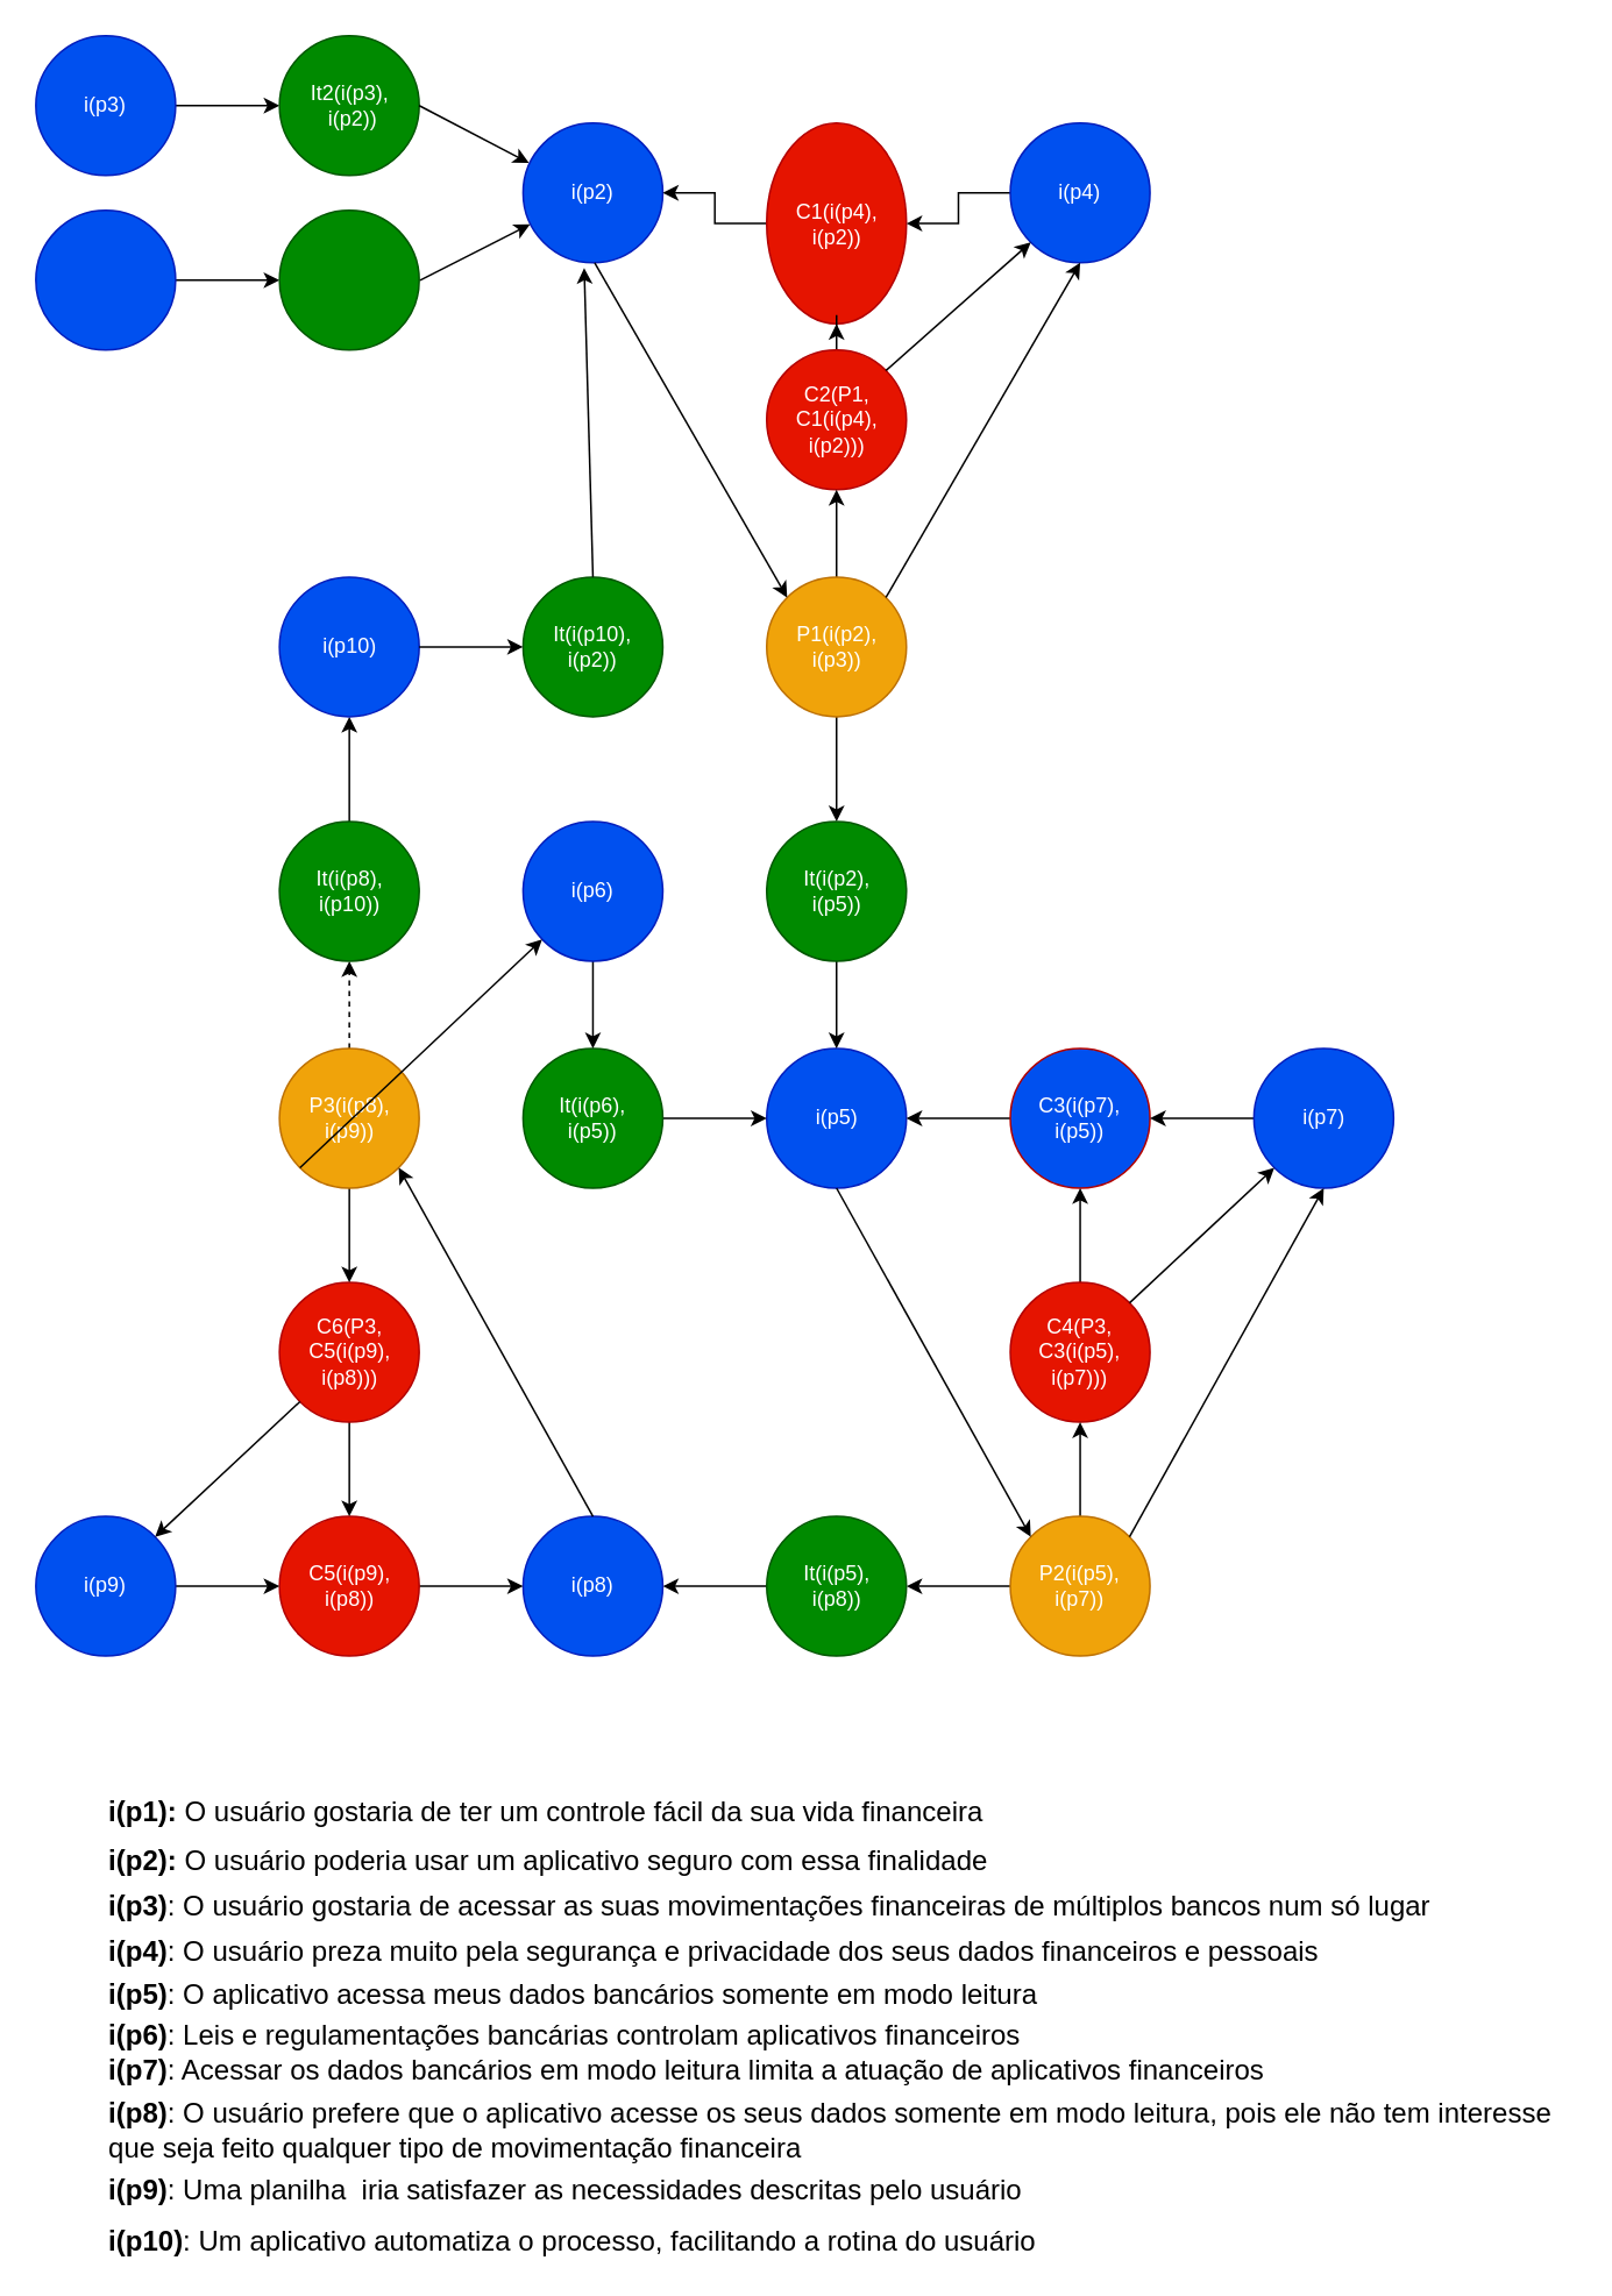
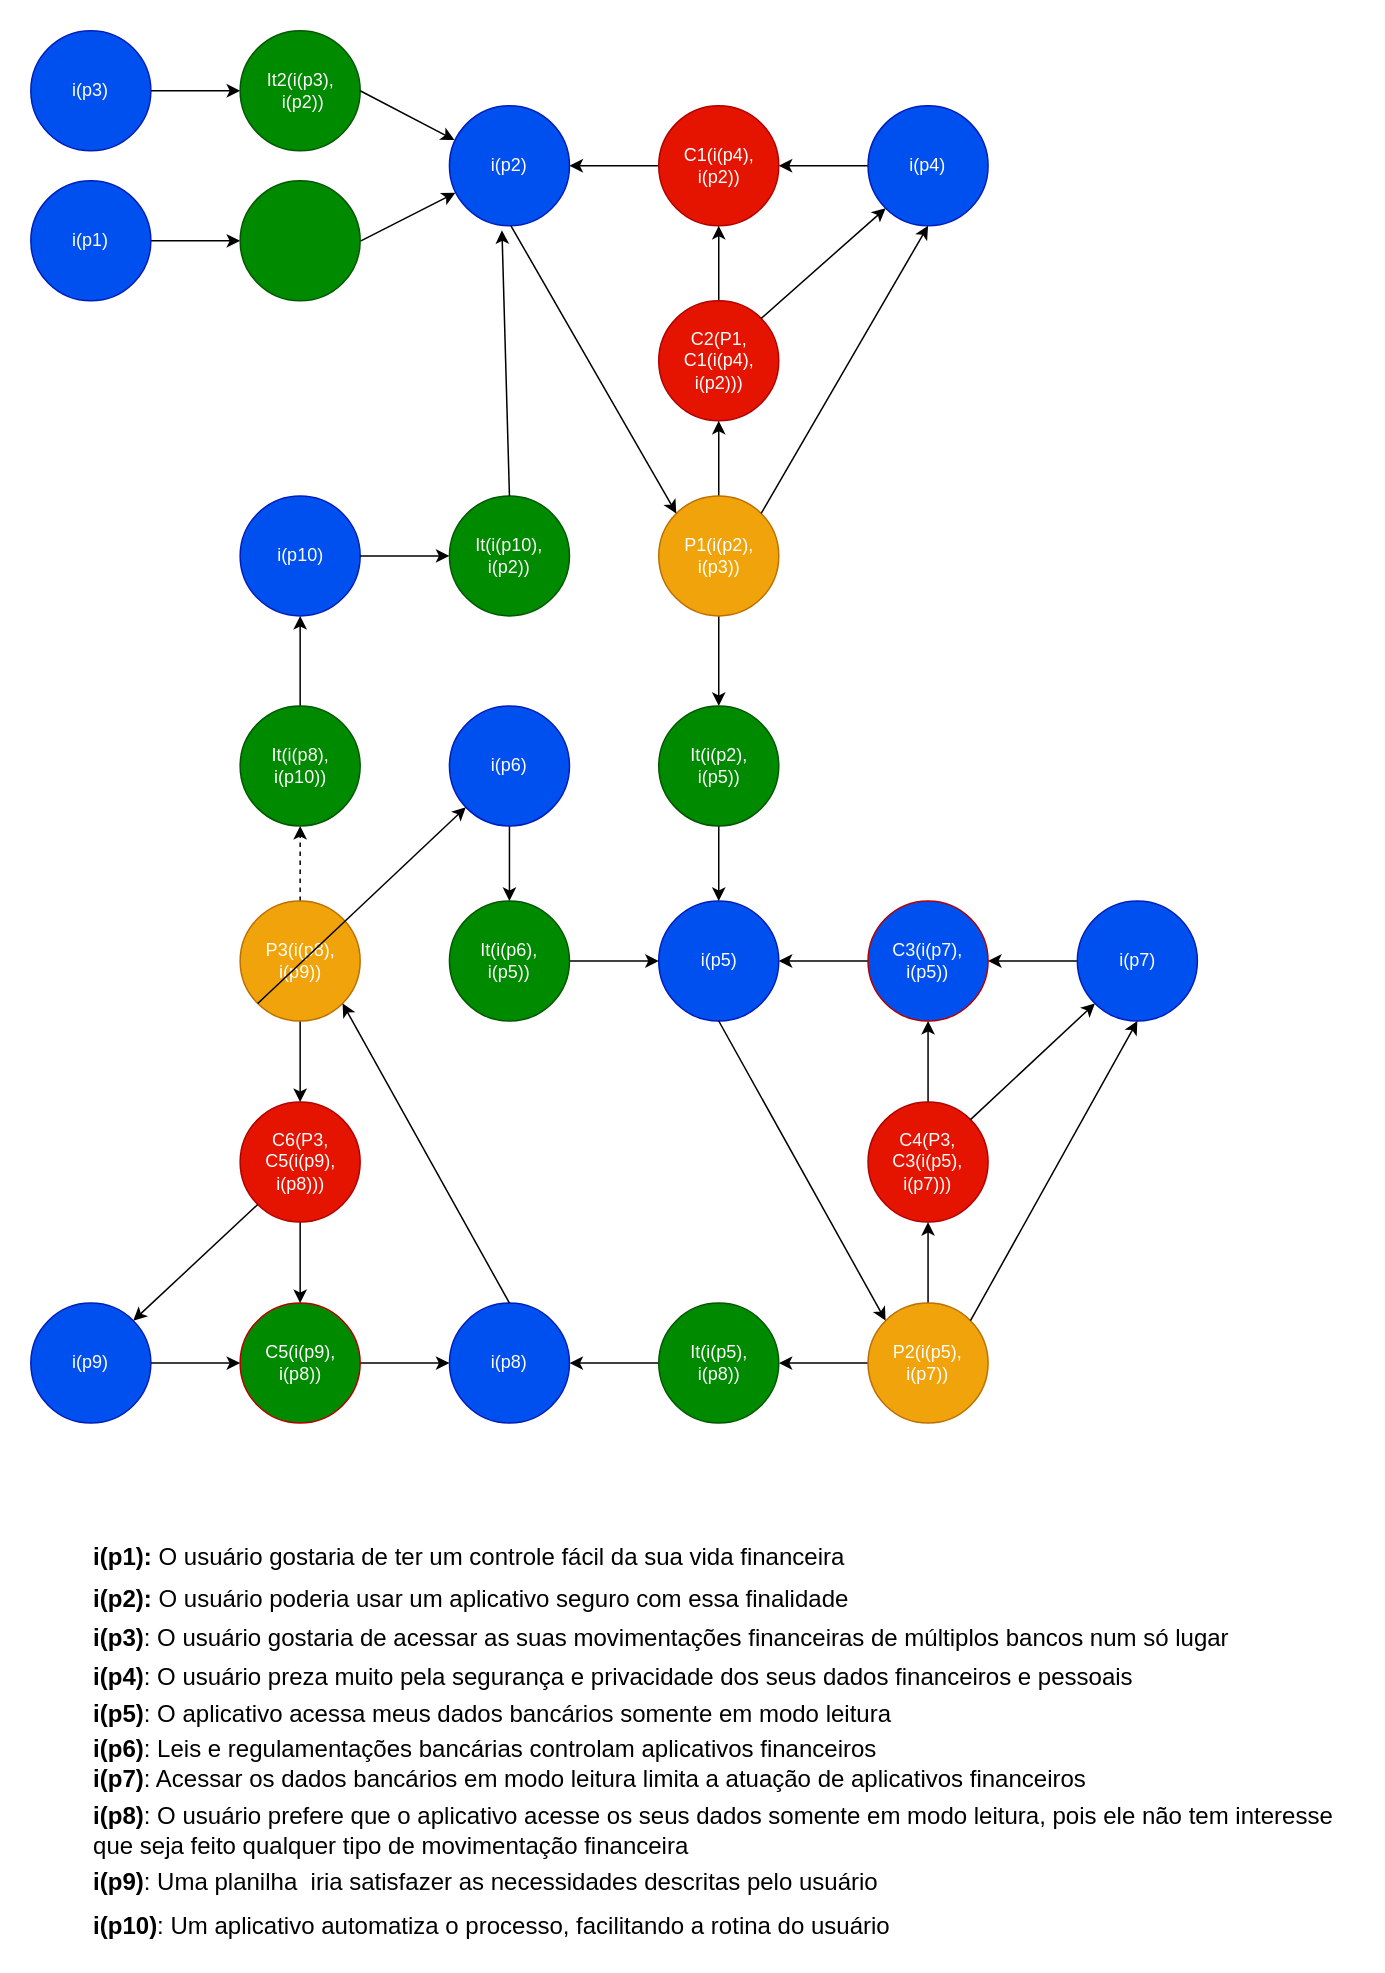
- <mxCell id="17" value="C1(i(p4),&lt;br&gt;i(p2))" style="ellipse;whiteSpace=wrap;html=1;aspect=fixed;fillColor=#e51400;strokeColor=#B20000;fontColor=#ffffff;" vertex="1" parent="1"><mxGeometry x="438.5" y="70" width="80" height="115" as="geometry" /></mxCell>
+ <mxCell id="17" value="C1(i(p4),&lt;br&gt;i(p2))" style="ellipse;whiteSpace=wrap;html=1;aspect=fixed;fillColor=#e51400;strokeColor=#B20000;fontColor=#ffffff;" vertex="1" parent="1"><mxGeometry x="438.5" y="70" width="80" height="80" as="geometry" /></mxCell>
+ <mxCell id="4" value="&lt;font color=&quot;#ffffff&quot;&gt;i(p1)&lt;/font&gt;" style="text;html=1;strokeColor=none;fillColor=none;align=center;verticalAlign=middle;whiteSpace=wrap;rounded=0;" vertex="1" parent="1"><mxGeometry x="40" y="150" width="40" height="20" as="geometry" /></mxCell>
- <mxCell id="56" value="C5(i(p9),&lt;br&gt;i(p8))" style="ellipse;whiteSpace=wrap;html=1;aspect=fixed;fillColor=#e51400;strokeColor=#B20000;fontColor=#ffffff;" vertex="1" parent="1"><mxGeometry x="159.5" y="868" width="80" height="80" as="geometry" /></mxCell>
+ <mxCell id="56" value="C5(i(p9),&lt;br&gt;i(p8))" style="ellipse;whiteSpace=wrap;html=1;aspect=fixed;fillColor=#008a00;strokeColor=#B20000;fontColor=#ffffff;" vertex="1" parent="1"><mxGeometry x="159.5" y="868" width="80" height="80" as="geometry" /></mxCell>
